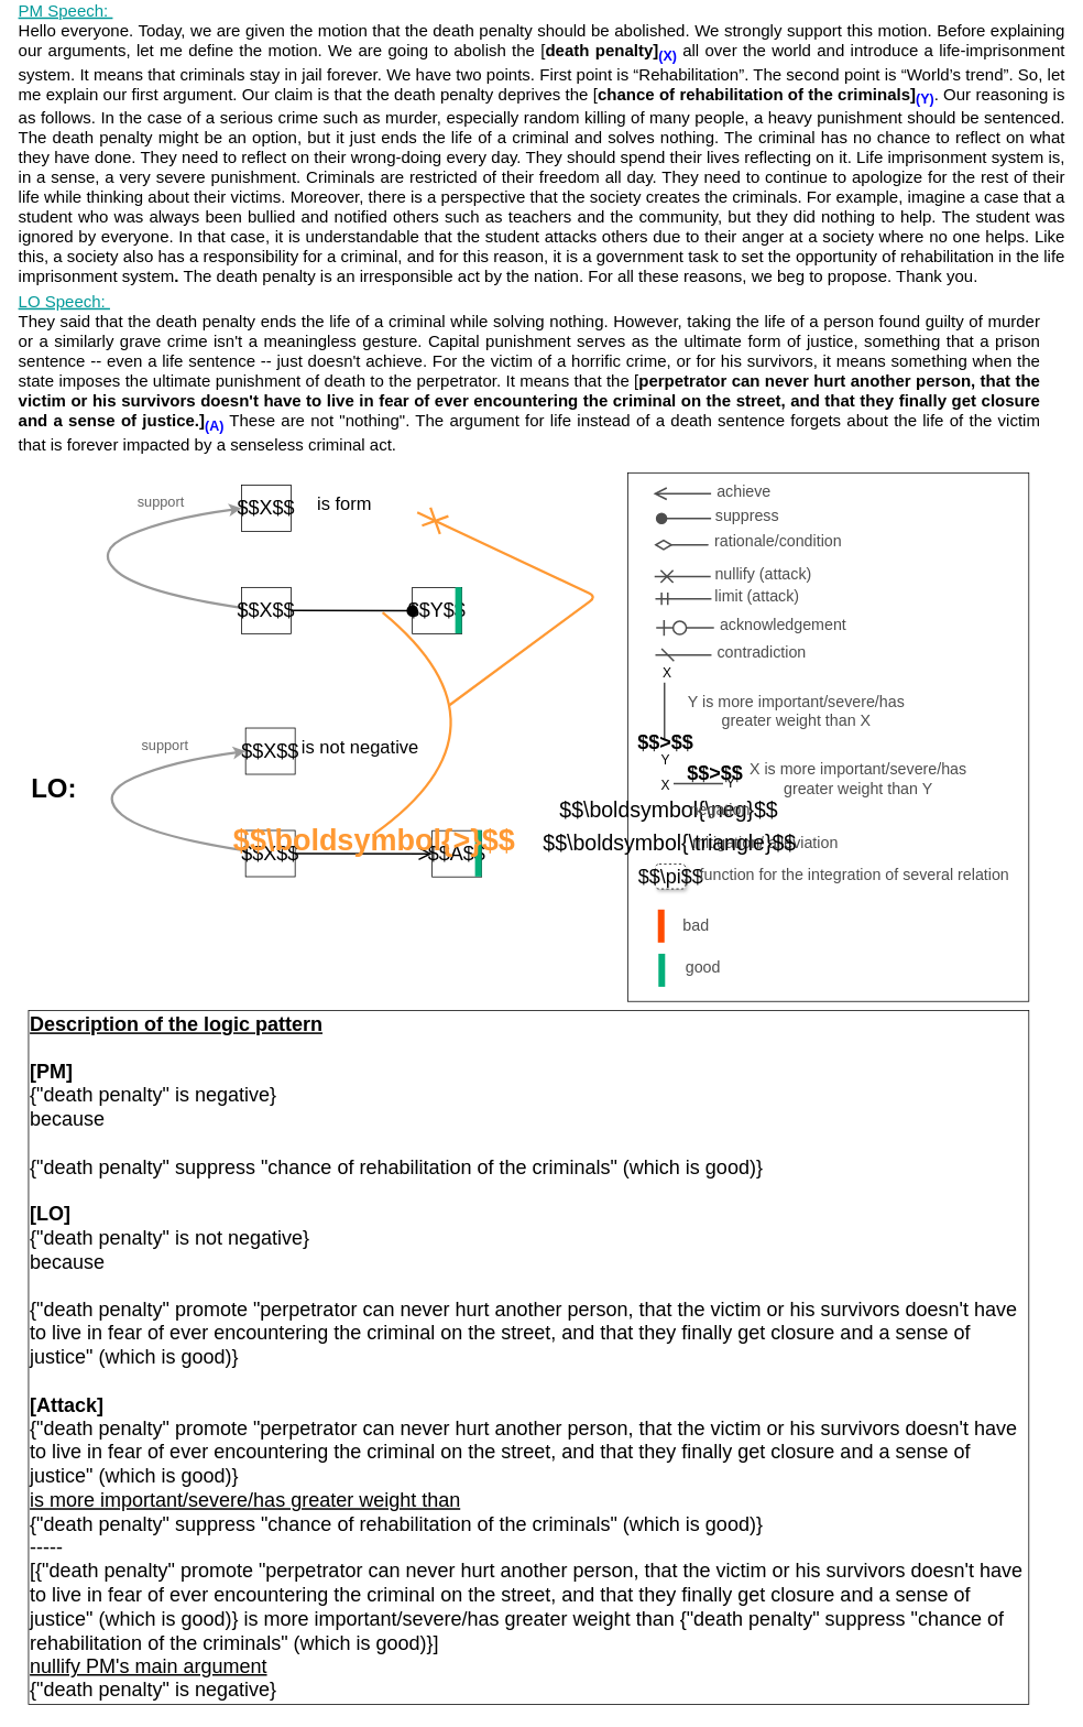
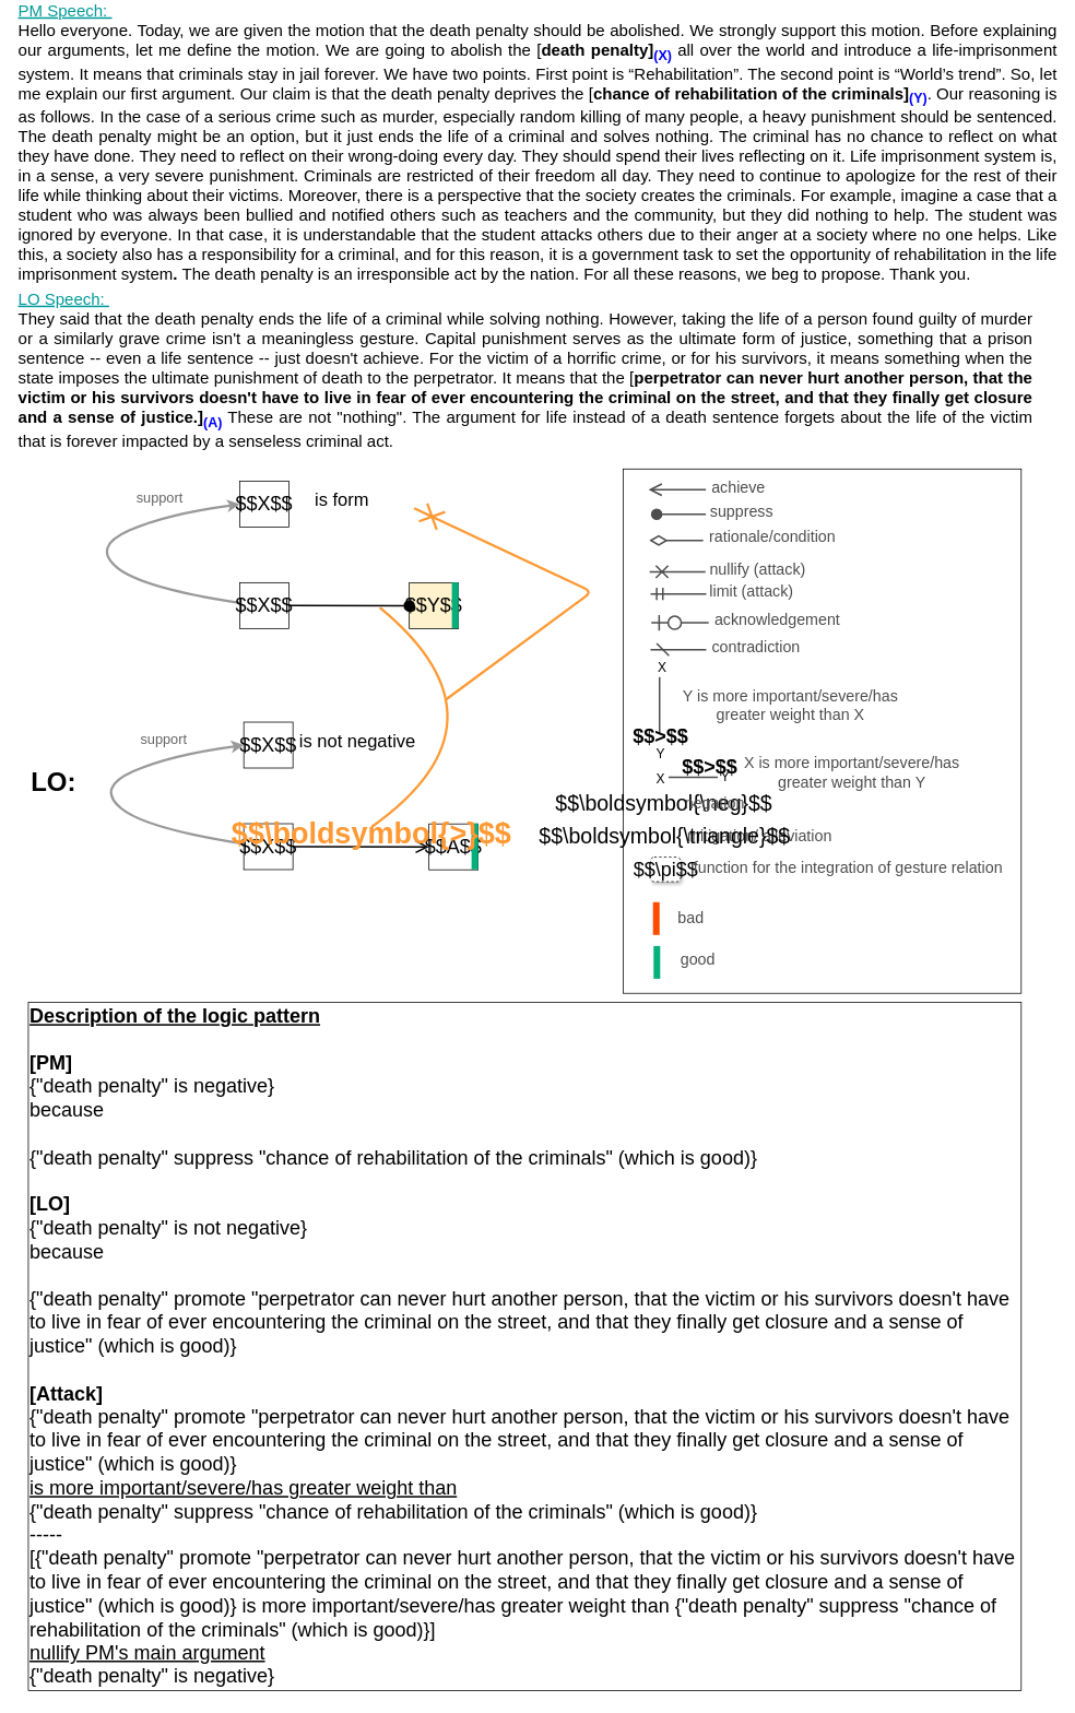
- <mxCell id="14" value="&lt;font style=&quot;font-size: 24px&quot;&gt;$$Y$$&lt;/font&gt;" style="whiteSpace=wrap;html=1;align=center;" parent="1" vertex="1"><mxGeometry x="499" y="653" width="60" height="56" as="geometry" /></mxCell>
+ <mxCell id="14" value="&lt;font style=&quot;font-size: 24px&quot;&gt;$$Y$$&lt;/font&gt;" style="whiteSpace=wrap;html=1;align=center;fillColor=#fff2cc;" parent="1" vertex="1"><mxGeometry x="499" y="653" width="60" height="56" as="geometry" /></mxCell>
- <mxCell id="49" value="&lt;span style=&quot;font-size: 19px&quot;&gt;function for the integration of several relation&lt;/span&gt;" style="text;html=1;strokeColor=none;fillColor=none;align=center;verticalAlign=middle;whiteSpace=wrap;rounded=0;fontColor=#4D4D4D;" parent="1" vertex="1"><mxGeometry x="834.25" y="983.75" width="401.75" height="34" as="geometry" /></mxCell>
+ <mxCell id="49" value="&lt;span style=&quot;font-size: 19px&quot;&gt;function for the integration of gesture relation&lt;/span&gt;" style="text;html=1;strokeColor=none;fillColor=none;align=center;verticalAlign=middle;whiteSpace=wrap;rounded=0;fontColor=#4D4D4D;" parent="1" vertex="1"><mxGeometry x="834.25" y="983.75" width="401.75" height="34" as="geometry" /></mxCell>
